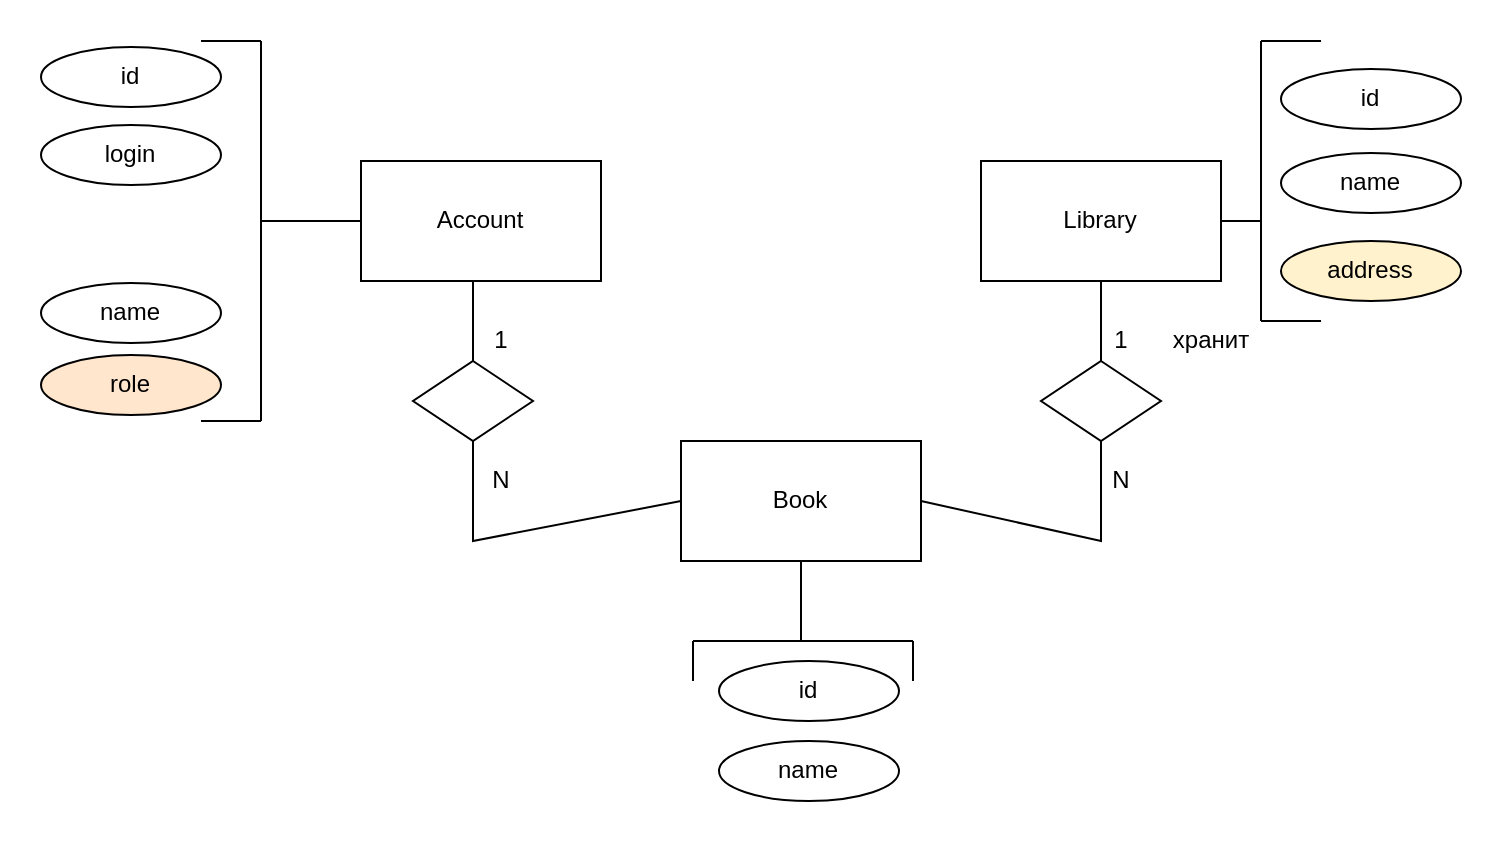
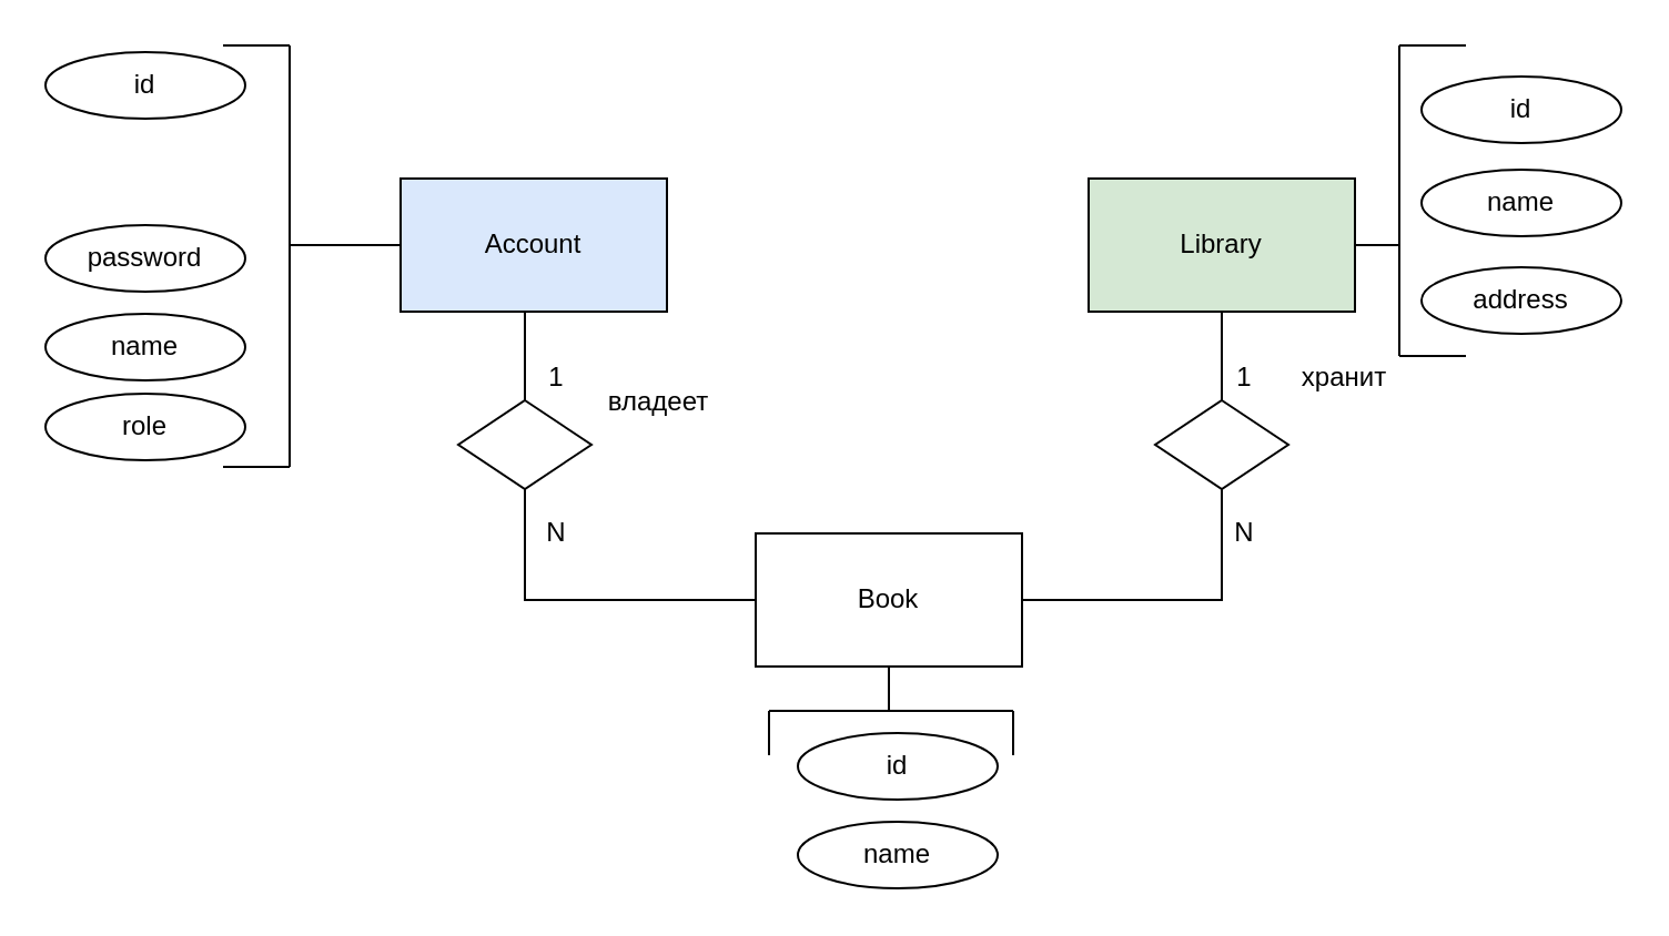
- <mxCell id="15" value="login" style="ellipse;whiteSpace=wrap;html=1;" vertex="1" parent="1"><mxGeometry x="20" y="62" width="90" height="30" as="geometry" /></mxCell>
- <mxCell id="4" value="Account" style="rounded=0;whiteSpace=wrap;html=1;" vertex="1" parent="1"><mxGeometry x="180" y="80" width="120" height="60" as="geometry" /></mxCell>
+ <mxCell id="4" value="Account" style="rounded=0;whiteSpace=wrap;html=1;fillColor=#dae8fc;" vertex="1" parent="1"><mxGeometry x="180" y="80" width="120" height="60" as="geometry" /></mxCell>
- <mxCell id="3" value="Library" style="rounded=0;whiteSpace=wrap;html=1;" vertex="1" parent="1"><mxGeometry x="490" y="80" width="120" height="60" as="geometry" /></mxCell>
+ <mxCell id="3" value="Library" style="rounded=0;whiteSpace=wrap;html=1;fillColor=#d5e8d4;" vertex="1" parent="1"><mxGeometry x="490" y="80" width="120" height="60" as="geometry" /></mxCell>
+ <mxCell id="17" value="password" style="ellipse;whiteSpace=wrap;html=1;" vertex="1" parent="1"><mxGeometry x="20" y="101" width="90" height="30" as="geometry" /></mxCell>
- <mxCell id="21" value="address" style="ellipse;whiteSpace=wrap;html=1;fillColor=#fff2cc;" vertex="1" parent="1"><mxGeometry x="640" y="120" width="90" height="30" as="geometry" /></mxCell>
+ <mxCell id="21" value="address" style="ellipse;whiteSpace=wrap;html=1;" vertex="1" parent="1"><mxGeometry x="640" y="120" width="90" height="30" as="geometry" /></mxCell>
+ <mxCell id="35" value="владеет" style="text;html=1;align=center;verticalAlign=middle;resizable=0;points=[];autosize=1;strokeColor=none;fillColor=none;" vertex="1" parent="1"><mxGeometry x="266" y="171" width="60" height="20" as="geometry" /></mxCell>
- <mxCell id="34" value="role" style="ellipse;whiteSpace=wrap;html=1;fillColor=#ffe6cc;" vertex="1" parent="1"><mxGeometry x="20" y="177" width="90" height="30" as="geometry" /></mxCell>
+ <mxCell id="34" value="role" style="ellipse;whiteSpace=wrap;html=1;" vertex="1" parent="1"><mxGeometry x="20" y="177" width="90" height="30" as="geometry" /></mxCell>
- <mxCell id="2" value="Book" style="rounded=0;whiteSpace=wrap;html=1;" vertex="1" parent="1"><mxGeometry x="340" y="220" width="120" height="60" as="geometry" /></mxCell>
+ <mxCell id="2" value="Book" style="rounded=0;whiteSpace=wrap;html=1;" vertex="1" parent="1"><mxGeometry x="340" y="240" width="120" height="60" as="geometry" /></mxCell>
